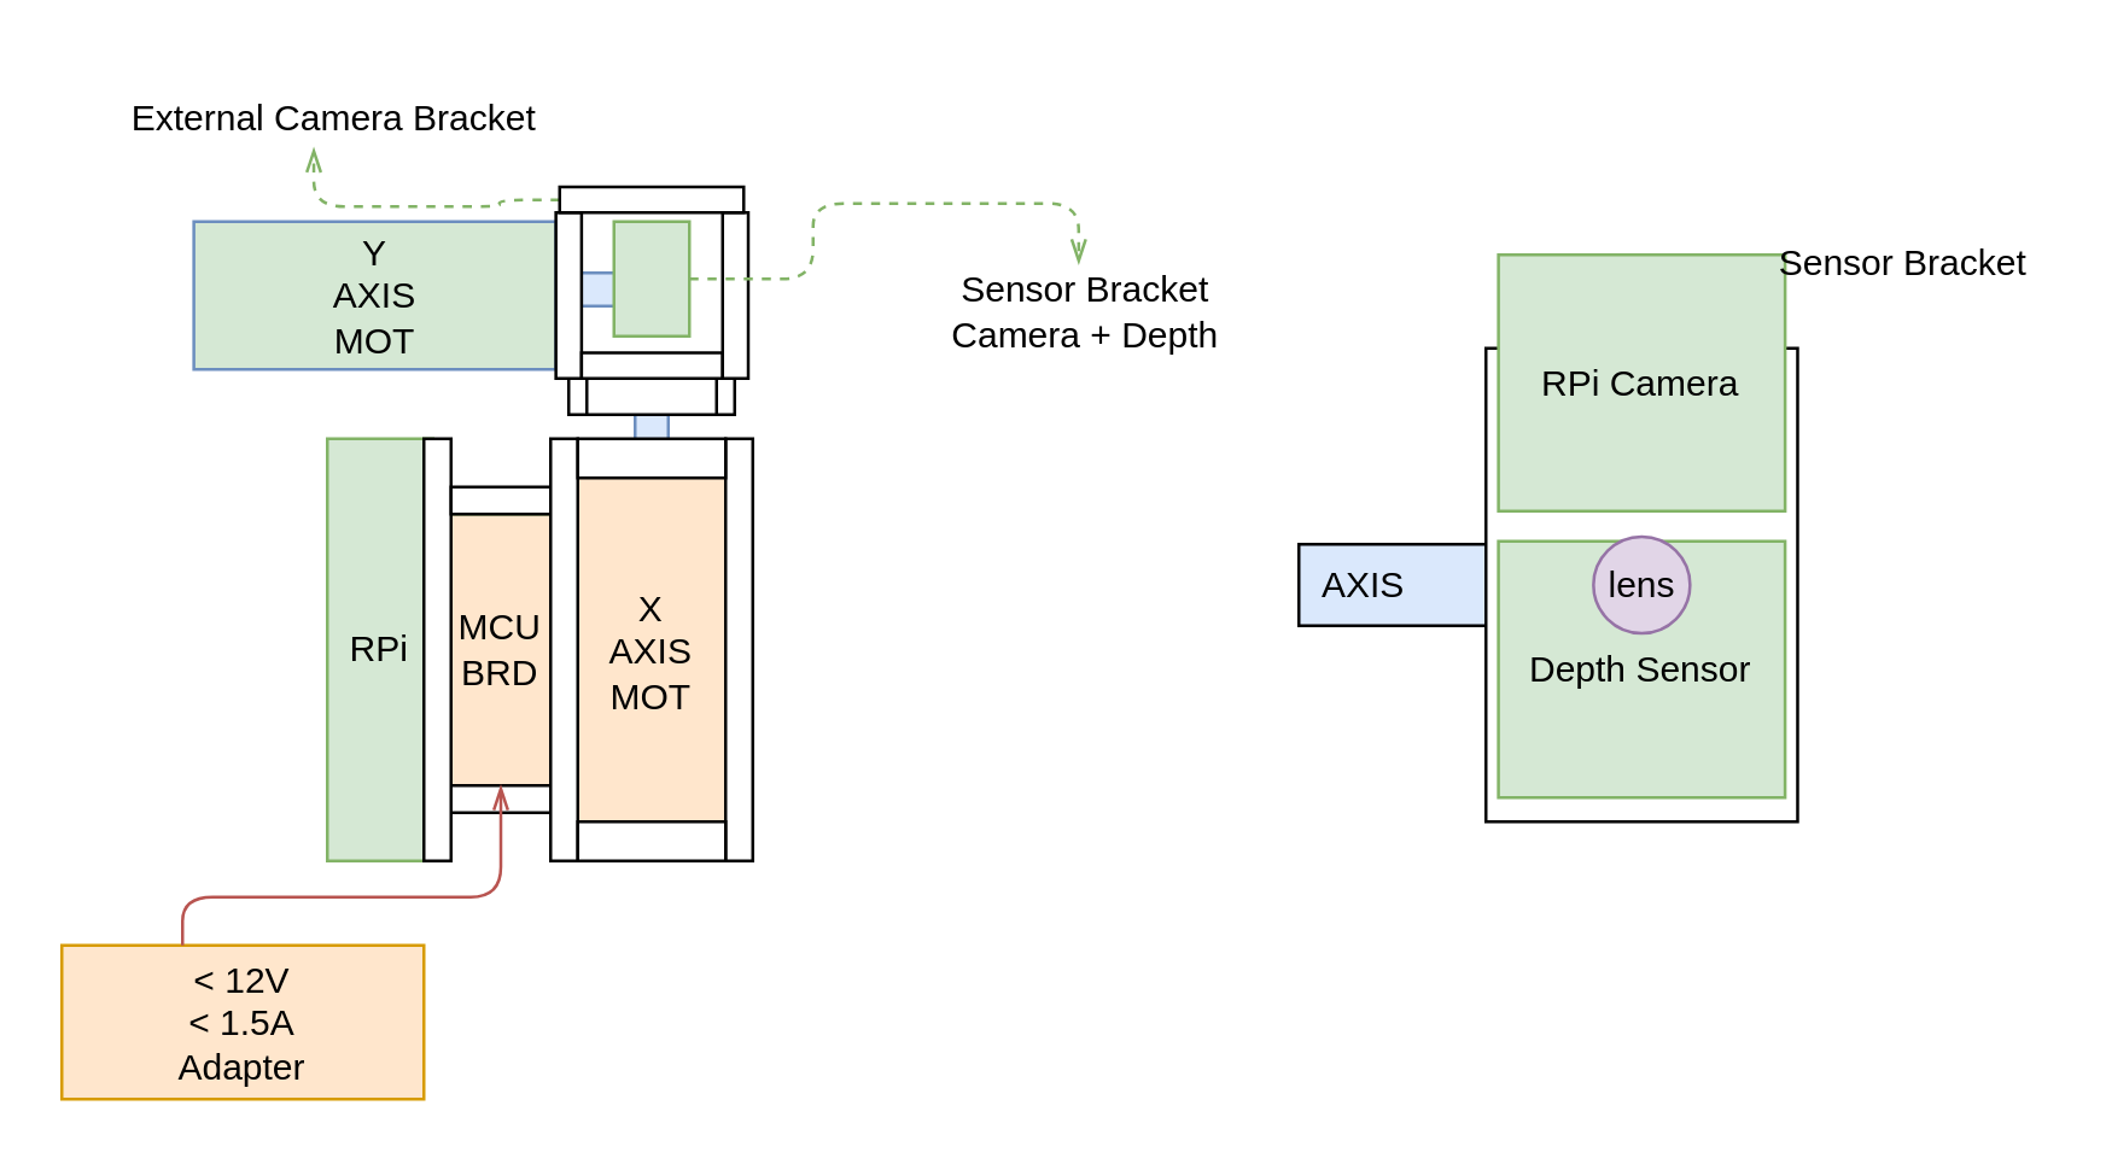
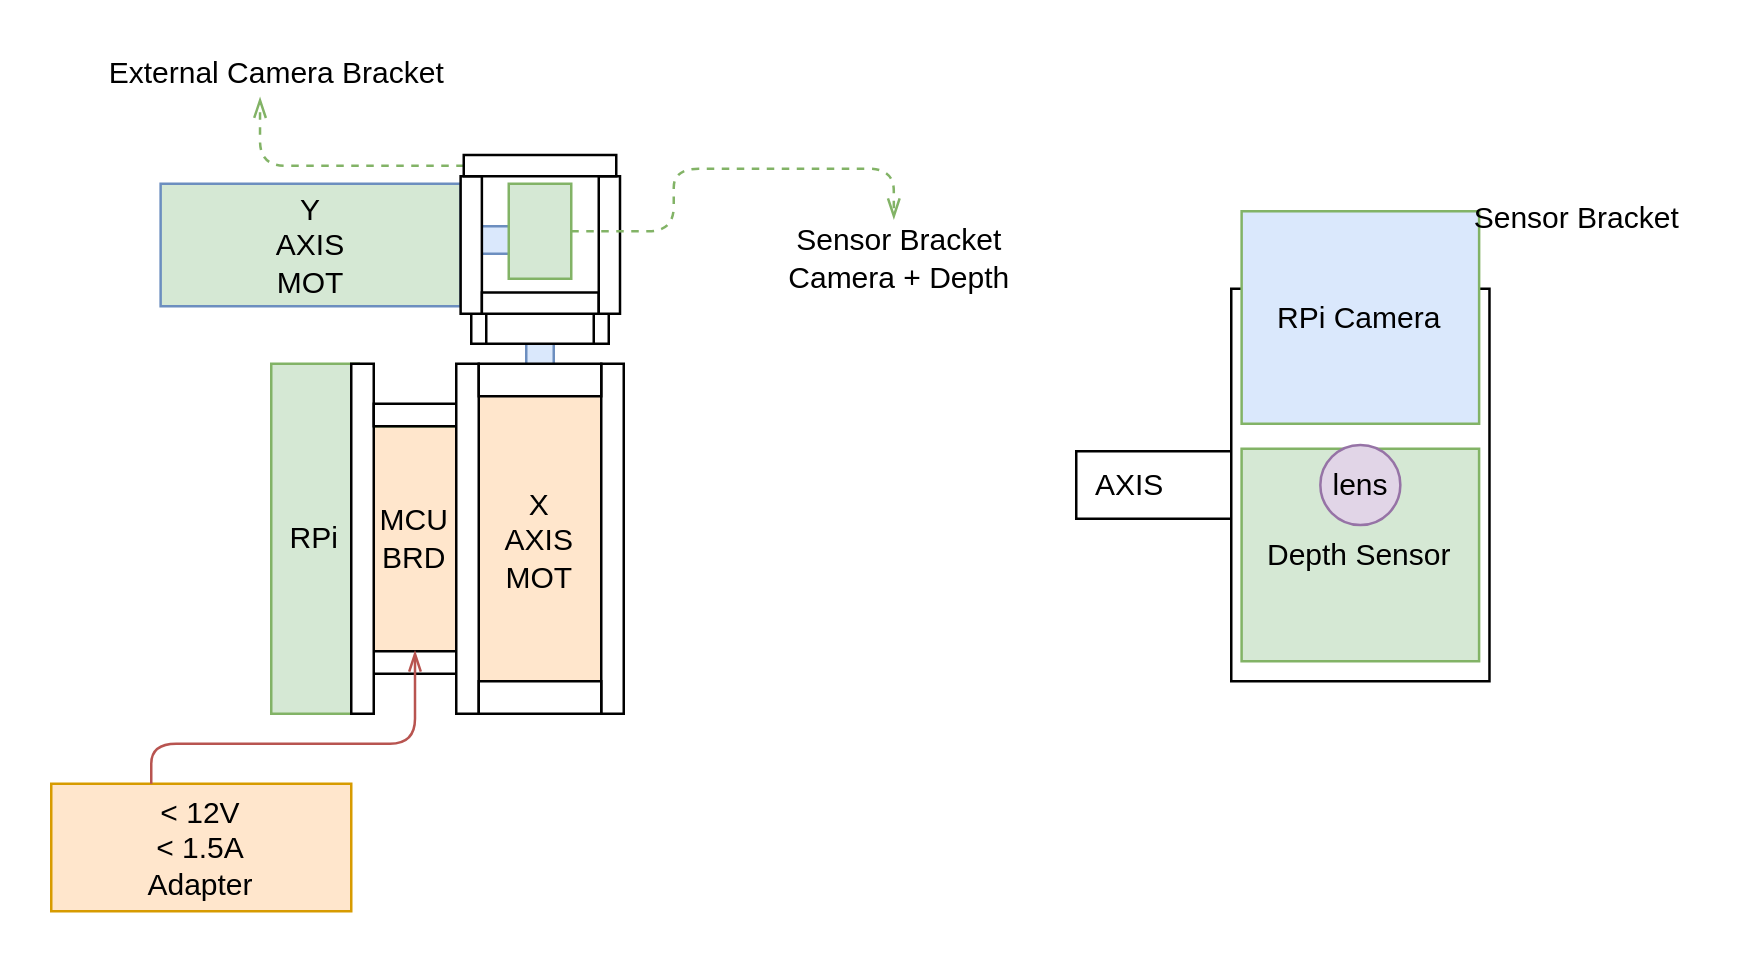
- <mxCell id="31" value="External Camera Bracket" style="text;html=1;align=center;verticalAlign=middle;resizable=0;points=[];autosize=1;" vertex="1" parent="1"><mxGeometry x="38" y="30" width="144" height="18" as="geometry" /></mxCell>
+ <mxCell id="31" value="External Camera Bracket" style="text;html=1;align=center;verticalAlign=middle;resizable=0;points=[];autosize=1;" vertex="1" parent="1"><mxGeometry x="38" y="20" width="144" height="18" as="geometry" /></mxCell>
- <mxCell id="26" value="&lt;span style=&quot;font-weight: 400&quot;&gt;RPi Camera&lt;/span&gt;" style="rounded=0;whiteSpace=wrap;html=1;fillColor=#d5e8d4;strokeColor=#82b366;fontStyle=1" vertex="1" parent="1"><mxGeometry x="496.15" y="84" width="95" height="85" as="geometry" /></mxCell>
+ <mxCell id="26" value="&lt;span style=&quot;font-weight: 400&quot;&gt;RPi Camera&lt;/span&gt;" style="rounded=0;whiteSpace=wrap;html=1;fillColor=#dae8fc;strokeColor=#82b366;fontStyle=1;" vertex="1" parent="1"><mxGeometry x="496.15" y="84" width="95" height="85" as="geometry" /></mxCell>
- <mxCell id="2" value="&amp;nbsp; AXIS&amp;nbsp;&amp;nbsp;" style="rounded=0;whiteSpace=wrap;html=1;align=left;fillColor=#dae8fc;" vertex="1" parent="1"><mxGeometry x="430" y="180" width="120" height="27" as="geometry" /></mxCell>
+ <mxCell id="2" value="&amp;nbsp; AXIS&amp;nbsp;&amp;nbsp;" style="rounded=0;whiteSpace=wrap;html=1;align=left;" vertex="1" parent="1"><mxGeometry x="430" y="180" width="120" height="27" as="geometry" /></mxCell>
